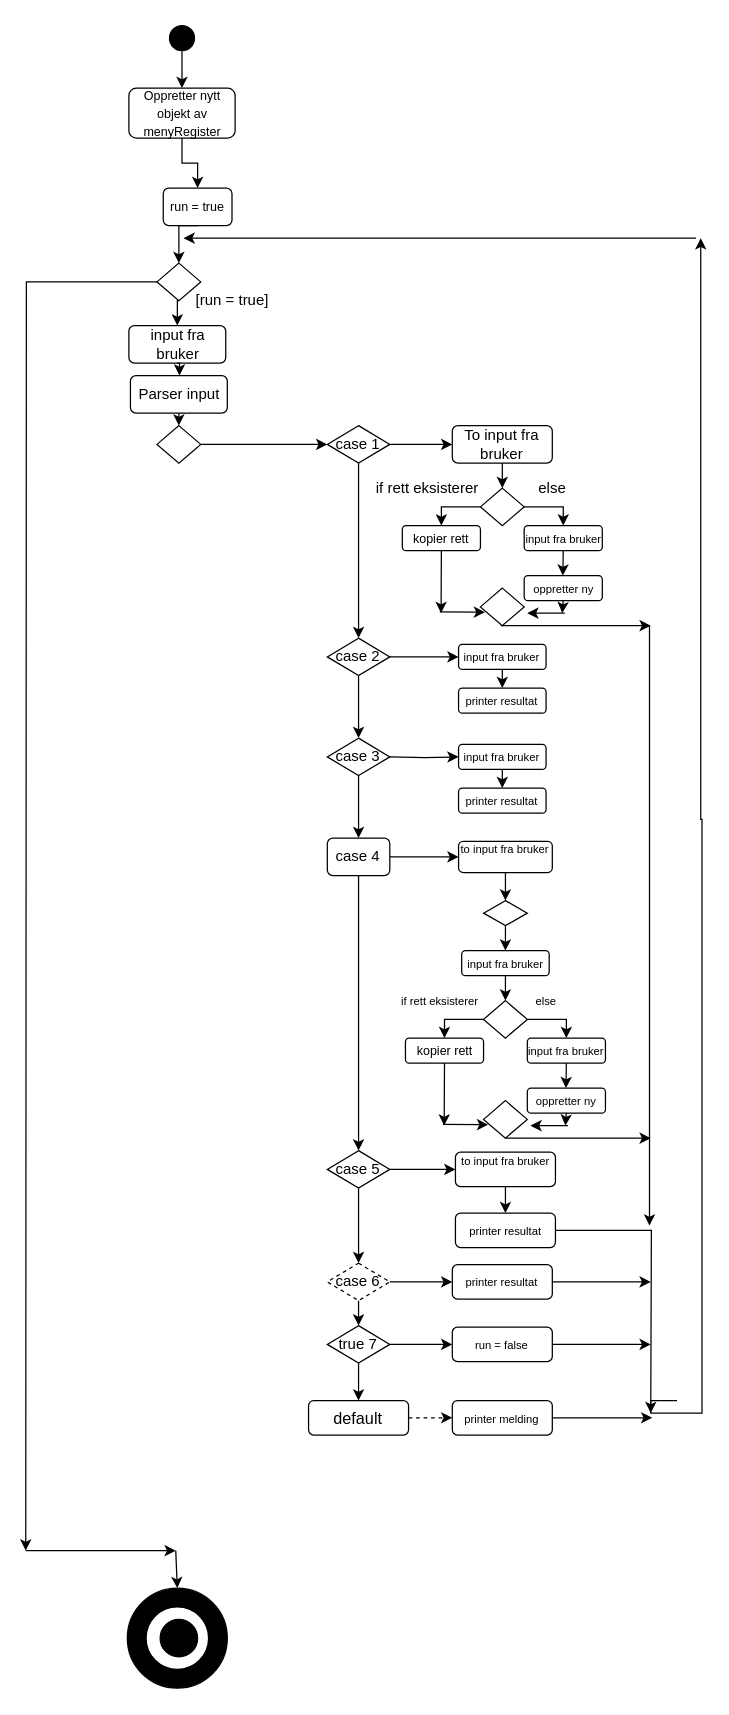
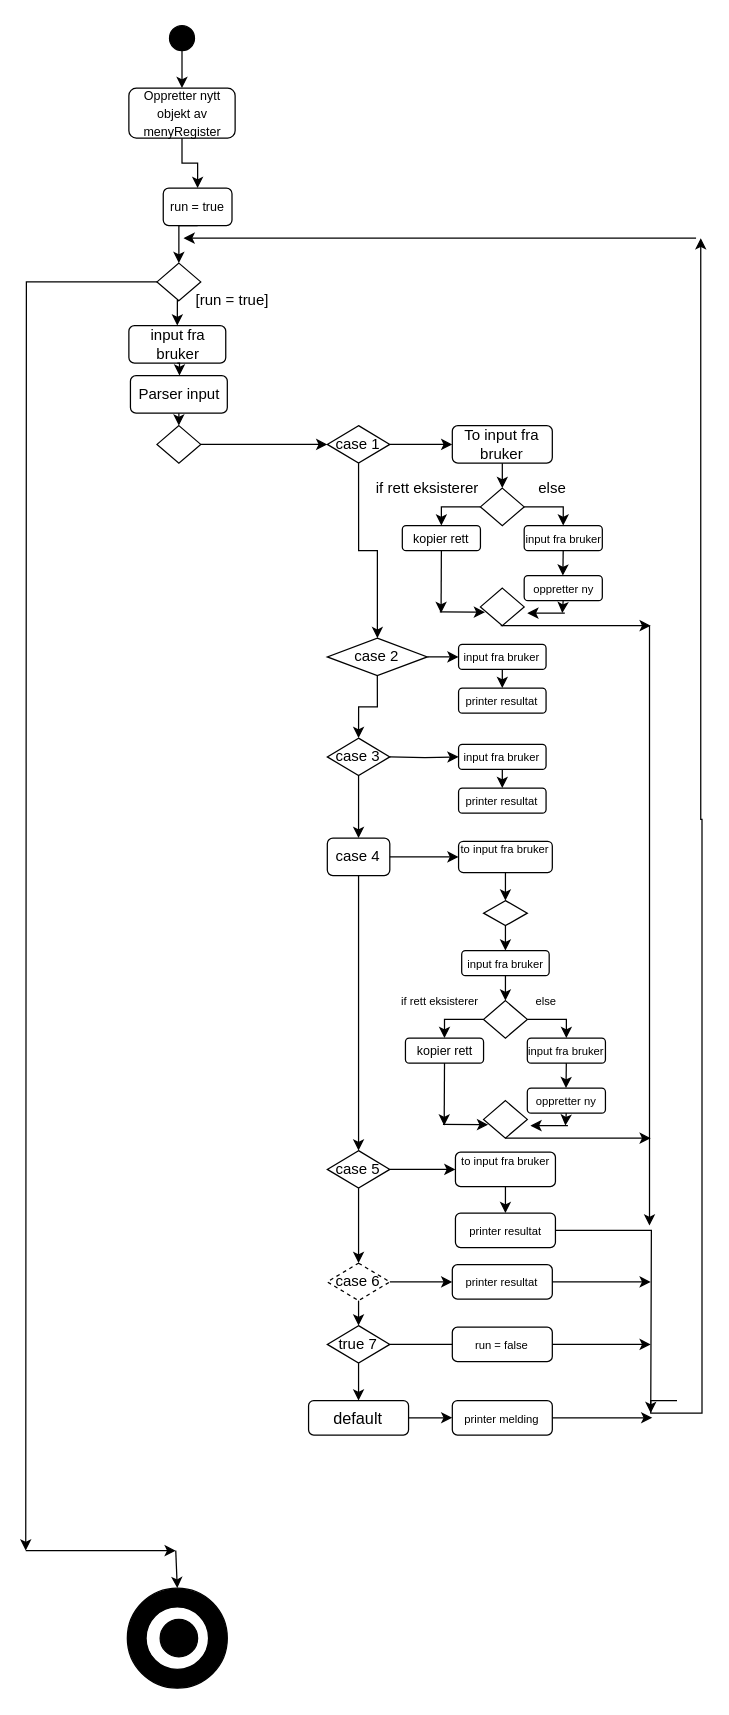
- <mxCell id="37" value="case 2" style="rhombus;whiteSpace=wrap;html=1;fillColor=none;" parent="1" vertex="1"><mxGeometry x="261.25" y="510" width="50" height="30" as="geometry" /></mxCell>
+ <mxCell id="37" value="case 2" style="rhombus;whiteSpace=wrap;html=1;fillColor=none;" parent="1" vertex="1"><mxGeometry x="261.25" y="510" width="80" height="30" as="geometry" /></mxCell>
- <mxCell id="83" style="edgeStyle=orthogonalEdgeStyle;rounded=0;orthogonalLoop=1;jettySize=auto;html=1;exitX=1;exitY=0.5;exitDx=0;exitDy=0;entryX=0;entryY=0.5;entryDx=0;entryDy=0;" parent="1" source="84" target="97" edge="1"><mxGeometry relative="1" as="geometry" /></mxCell>
+ <mxCell id="83" style="edgeStyle=orthogonalEdgeStyle;rounded=0;orthogonalLoop=1;jettySize=auto;html=1;exitX=1;exitY=0.5;exitDx=0;exitDy=0;entryX=0;entryY=0.5;entryDx=0;entryDy=0;endArrow=none;" parent="1" source="84" target="97" edge="1"><mxGeometry relative="1" as="geometry" /></mxCell>
- <mxCell id="85" style="edgeStyle=orthogonalEdgeStyle;rounded=0;orthogonalLoop=1;jettySize=auto;html=1;exitX=1;exitY=0.5;exitDx=0;exitDy=0;entryX=0;entryY=0.5;entryDx=0;entryDy=0;dashed=1;" parent="1" source="86" target="88" edge="1"><mxGeometry relative="1" as="geometry" /></mxCell>
+ <mxCell id="85" style="edgeStyle=orthogonalEdgeStyle;rounded=0;orthogonalLoop=1;jettySize=auto;html=1;exitX=1;exitY=0.5;exitDx=0;exitDy=0;entryX=0;entryY=0.5;entryDx=0;entryDy=0;" parent="1" source="86" target="88" edge="1"><mxGeometry relative="1" as="geometry" /></mxCell>
